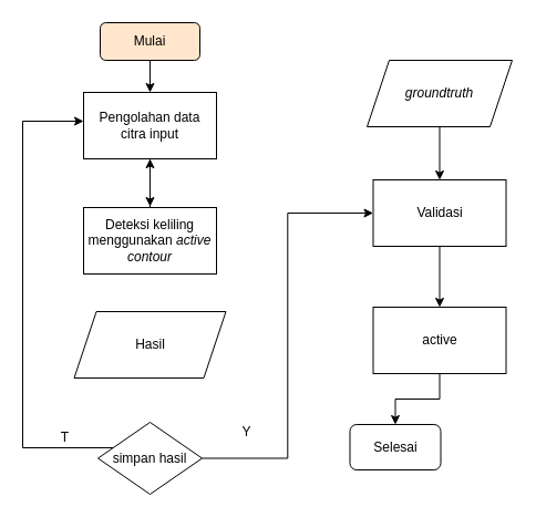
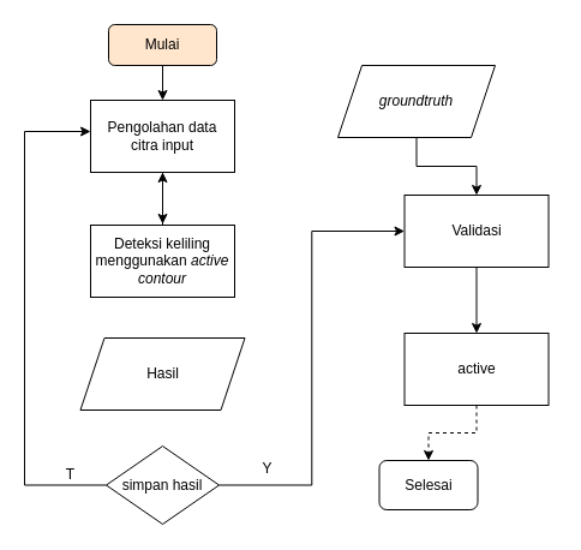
- <mxCell id="13" value="&lt;i&gt;groundtruth&lt;/i&gt;" style="shape=parallelogram;perimeter=parallelogramPerimeter;whiteSpace=wrap;html=1;fixedSize=1;" parent="1" vertex="1"><mxGeometry x="331" y="54" width="131" height="60" as="geometry" /></mxCell>
+ <mxCell id="13" value="&lt;i&gt;groundtruth&lt;/i&gt;" style="shape=parallelogram;perimeter=parallelogramPerimeter;whiteSpace=wrap;html=1;fixedSize=1;" parent="1" vertex="1"><mxGeometry x="281" y="54" width="131" height="60" as="geometry" /></mxCell>
- <mxCell id="16" style="edgeStyle=orthogonalEdgeStyle;rounded=0;orthogonalLoop=1;jettySize=auto;html=1;" parent="1" source="17" target="18" edge="1"><mxGeometry relative="1" as="geometry" /></mxCell>
+ <mxCell id="16" style="edgeStyle=orthogonalEdgeStyle;rounded=0;orthogonalLoop=1;jettySize=auto;html=1;dashed=1;" parent="1" source="17" target="18" edge="1"><mxGeometry relative="1" as="geometry" /></mxCell>
- <mxCell id="10" value="simpan hasil" style="rhombus;whiteSpace=wrap;html=1;rounded=0;" parent="1" vertex="1"><mxGeometry x="88" y="381" width="94" height="65" as="geometry" /></mxCell>
+ <mxCell id="10" value="simpan hasil" style="rhombus;whiteSpace=wrap;html=1;rounded=0;" parent="1" vertex="1"><mxGeometry x="88" y="371" width="94" height="65" as="geometry" /></mxCell>
